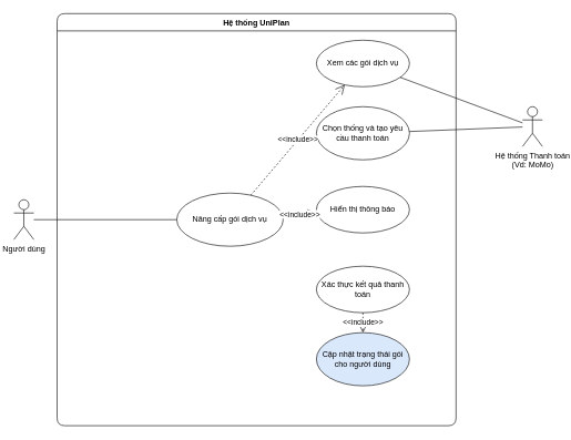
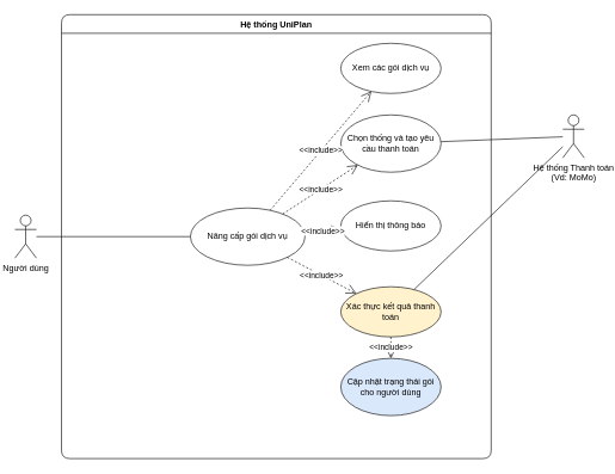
- <mxCell id="18" value="" style="endArrow=none;html=1;rounded=0;" edge="1" parent="1" source="16" target="5"><mxGeometry width="50" height="50" relative="1" as="geometry"><mxPoint x="775" y="220" as="sourcePoint" /><mxPoint x="425" y="365" as="targetPoint" /></mxGeometry></mxCell>
+ <mxCell id="18" value="" style="endArrow=none;html=1;rounded=0;" edge="1" parent="1" source="16" target="7"><mxGeometry width="50" height="50" relative="1" as="geometry"><mxPoint x="775" y="220" as="sourcePoint" /><mxPoint x="425" y="365" as="targetPoint" /></mxGeometry></mxCell>
+ <mxCell id="12" value="&lt;div&gt;&amp;lt;&amp;lt;include&amp;gt;&amp;gt;&lt;/div&gt;" style="endArrow=open;endSize=12;dashed=1;html=1;rounded=0;" edge="1" parent="1" source="4" target="6"><mxGeometry width="100" height="100" relative="1" as="geometry"><mxPoint x="235" y="220" as="sourcePoint" /><mxPoint x="345" y="85" as="targetPoint" /></mxGeometry></mxCell>
+ <mxCell id="14" value="&lt;div&gt;&amp;lt;&amp;lt;include&amp;gt;&amp;gt;&lt;/div&gt;" style="endArrow=open;endSize=12;dashed=1;html=1;rounded=0;" edge="1" parent="1" source="4" target="7"><mxGeometry width="100" height="100" relative="1" as="geometry"><mxPoint x="235" y="260" as="sourcePoint" /><mxPoint x="345" y="345" as="targetPoint" /></mxGeometry></mxCell>
- <mxCell id="7" value="Xác thực kết quả thanh toán" style="ellipse;whiteSpace=wrap;html=1;" vertex="1" parent="3"><mxGeometry x="390" y="380" width="140" height="70" as="geometry" /></mxCell>
+ <mxCell id="7" value="Xác thực kết quả thanh toán" style="ellipse;whiteSpace=wrap;html=1;fillColor=#fff2cc;" vertex="1" parent="3"><mxGeometry x="390" y="380" width="140" height="70" as="geometry" /></mxCell>
